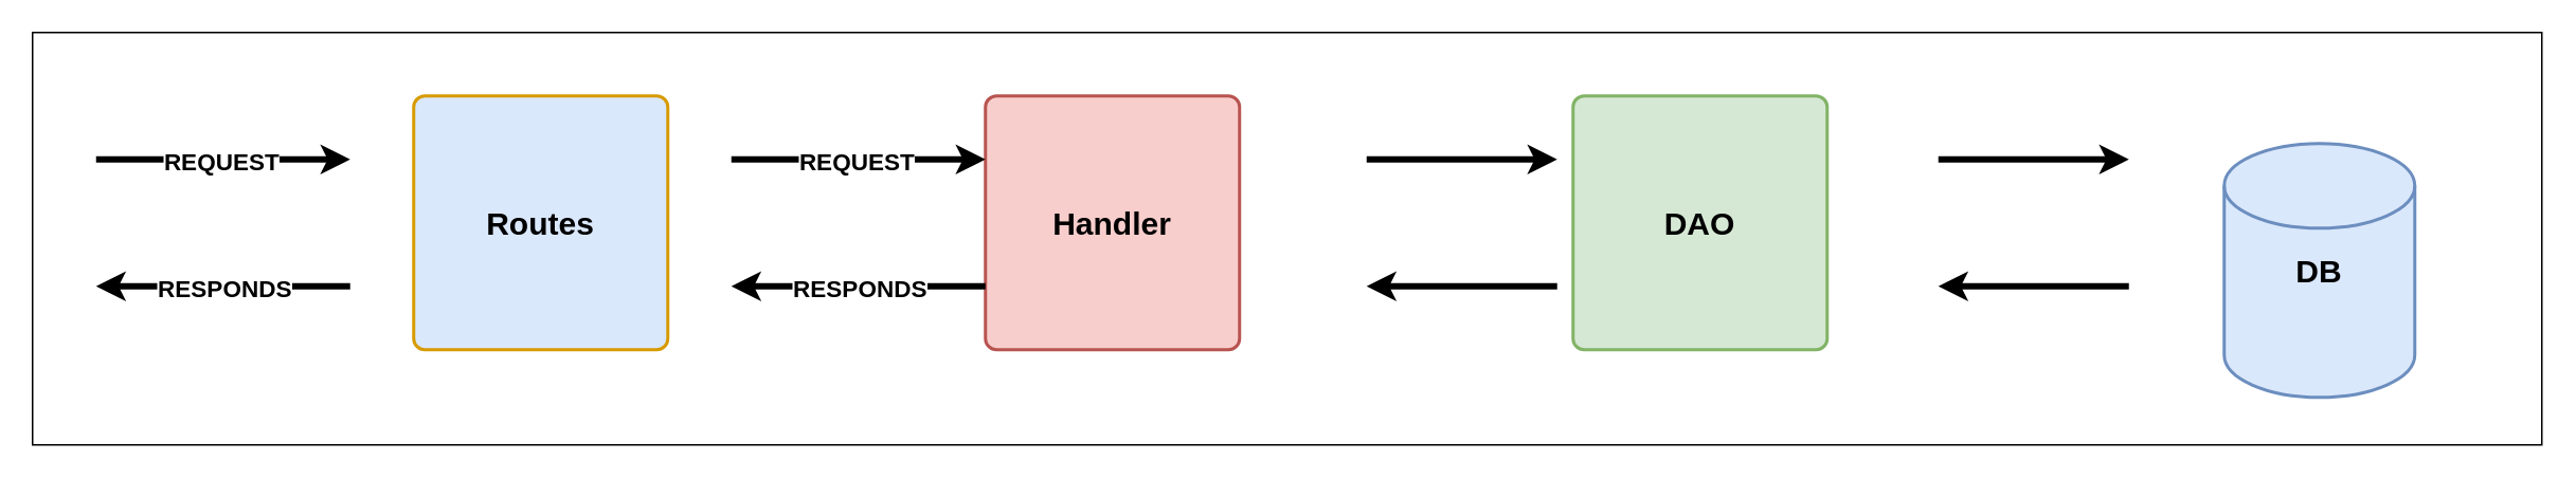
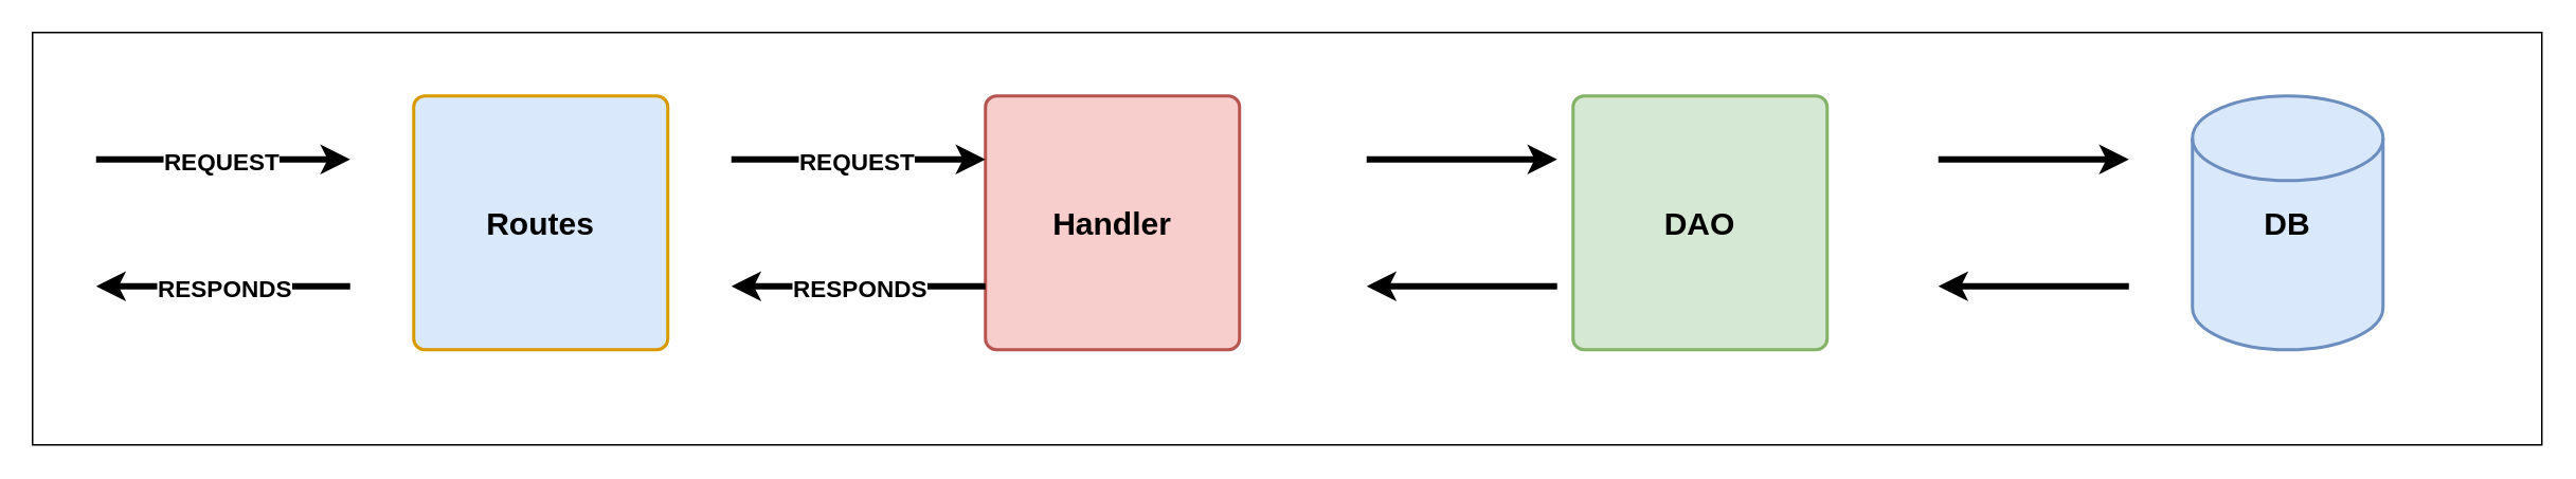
- <mxCell id="14" value="&lt;font size=&quot;1&quot; style=&quot;&quot;&gt;&lt;b style=&quot;font-size: 20px;&quot;&gt;DB&lt;/b&gt;&lt;/font&gt;" style="strokeWidth=2;html=1;shape=mxgraph.flowchart.database;whiteSpace=wrap;fillColor=#dae8fc;strokeColor=#6c8ebf;" vertex="1" parent="1"><mxGeometry x="1400" y="90" width="120" height="160" as="geometry" /></mxCell>
+ <mxCell id="14" value="&lt;font size=&quot;1&quot; style=&quot;&quot;&gt;&lt;b style=&quot;font-size: 20px;&quot;&gt;DB&lt;/b&gt;&lt;/font&gt;" style="strokeWidth=2;html=1;shape=mxgraph.flowchart.database;whiteSpace=wrap;fillColor=#dae8fc;strokeColor=#6c8ebf;" vertex="1" parent="1"><mxGeometry x="1380" y="60" width="120" height="160" as="geometry" /></mxCell>
